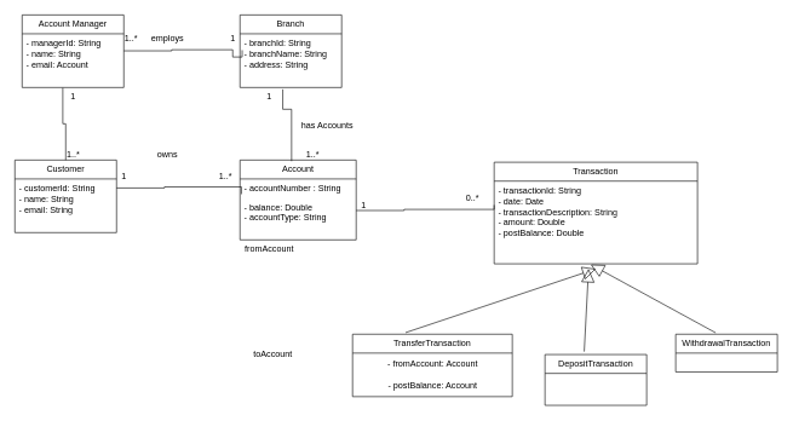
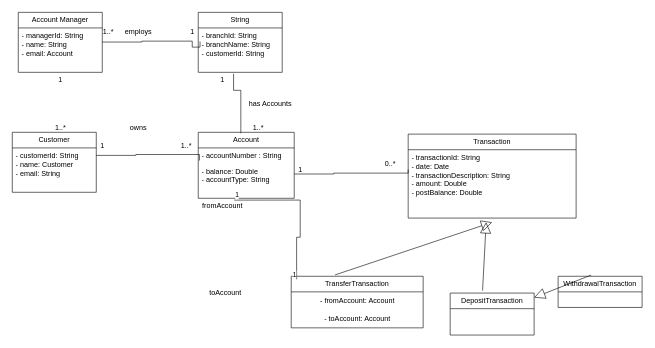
- <mxCell id="15" value="Branch" style="swimlane;fontStyle=0;childLayout=stackLayout;horizontal=1;startSize=26;fillColor=none;horizontalStack=0;resizeParent=1;resizeParentMax=0;resizeLast=0;collapsible=1;marginBottom=0;whiteSpace=wrap;html=1;" vertex="1" parent="1"><mxGeometry x="330" y="20" width="140" height="100" as="geometry" /></mxCell>
+ <mxCell id="15" value="String" style="swimlane;fontStyle=0;childLayout=stackLayout;horizontal=1;startSize=26;fillColor=none;horizontalStack=0;resizeParent=1;resizeParentMax=0;resizeLast=0;collapsible=1;marginBottom=0;whiteSpace=wrap;html=1;" vertex="1" parent="1"><mxGeometry x="330" y="20" width="140" height="100" as="geometry" /></mxCell>
- <mxCell id="16" value="- branchId: String&lt;div&gt;- branchName: String&lt;/div&gt;&lt;div&gt;- address: String&lt;/div&gt;" style="text;strokeColor=none;fillColor=none;align=left;verticalAlign=top;spacingLeft=4;spacingRight=4;overflow=hidden;rotatable=0;points=[[0,0.5],[1,0.5]];portConstraint=eastwest;whiteSpace=wrap;html=1;" vertex="1" parent="15"><mxGeometry y="26" width="140" height="74" as="geometry" /></mxCell>
+ <mxCell id="16" value="- branchId: String&lt;div&gt;- branchName: String&lt;/div&gt;&lt;div&gt;- customerId: String&lt;/div&gt;" style="text;strokeColor=none;fillColor=none;align=left;verticalAlign=top;spacingLeft=4;spacingRight=4;overflow=hidden;rotatable=0;points=[[0,0.5],[1,0.5]];portConstraint=eastwest;whiteSpace=wrap;html=1;" vertex="1" parent="15"><mxGeometry y="26" width="140" height="74" as="geometry" /></mxCell>
- <mxCell id="26" value="" style="endArrow=none;html=1;edgeStyle=orthogonalEdgeStyle;rounded=0;entryX=0.5;entryY=0;entryDx=0;entryDy=0;exitX=0.4;exitY=1.007;exitDx=0;exitDy=0;exitPerimeter=0;" edge="1" parent="1" source="22" target="2"><mxGeometry relative="1" as="geometry"><mxPoint x="75" y="132.5" as="sourcePoint" /><mxPoint x="170" y="132.5" as="targetPoint" /></mxGeometry></mxCell>
- <mxCell id="3" value="&lt;div&gt;- customerId: String&lt;/div&gt;- name: String&lt;div&gt;- email: String&amp;nbsp;&lt;/div&gt;" style="text;strokeColor=none;fillColor=none;align=left;verticalAlign=top;spacingLeft=4;spacingRight=4;overflow=hidden;rotatable=0;points=[[0,0.5],[1,0.5]];portConstraint=eastwest;whiteSpace=wrap;html=1;" vertex="1" parent="2"><mxGeometry y="26" width="140" height="74" as="geometry" /></mxCell>
+ <mxCell id="3" value="&lt;div&gt;- customerId: String&lt;/div&gt;- name: Customer&lt;div&gt;- email: String&amp;nbsp;&lt;/div&gt;" style="text;strokeColor=none;fillColor=none;align=left;verticalAlign=top;spacingLeft=4;spacingRight=4;overflow=hidden;rotatable=0;points=[[0,0.5],[1,0.5]];portConstraint=eastwest;whiteSpace=wrap;html=1;" vertex="1" parent="2"><mxGeometry y="26" width="140" height="74" as="geometry" /></mxCell>
+ <mxCell id="38" value="" style="endArrow=none;html=1;edgeStyle=orthogonalEdgeStyle;rounded=0;entryX=0.041;entryY=0.058;entryDx=0;entryDy=0;entryPerimeter=0;exitX=0.375;exitY=1.052;exitDx=0;exitDy=0;exitPerimeter=0;" edge="1" parent="1" source="6" target="32"><mxGeometry relative="1" as="geometry"><mxPoint x="314.5" y="420" as="sourcePoint" /><mxPoint x="449.5" y="507" as="targetPoint" /></mxGeometry></mxCell>
+ <mxCell id="39" value="1" style="edgeLabel;resizable=0;html=1;align=left;verticalAlign=bottom;" connectable="0" vertex="1" parent="38"><mxGeometry x="-1" relative="1" as="geometry" /></mxCell>
+ <mxCell id="40" value="1" style="edgeLabel;resizable=0;html=1;align=right;verticalAlign=bottom;" connectable="0" vertex="1" parent="38"><mxGeometry x="1" relative="1" as="geometry" /></mxCell>
- <mxCell id="35" value="" style="endArrow=block;endSize=16;endFill=0;html=1;rounded=0;entryX=0.475;entryY=1.009;entryDx=0;entryDy=0;entryPerimeter=0;exitX=0.393;exitY=-0.038;exitDx=0;exitDy=0;exitPerimeter=0;" edge="1" parent="1" source="31" target="11"><mxGeometry width="160" relative="1" as="geometry"><mxPoint x="813" y="460" as="sourcePoint" /><mxPoint x="815" y="390" as="targetPoint" /></mxGeometry></mxCell>
+ <mxCell id="35" value="" style="endArrow=block;endSize=16;endFill=0;html=1;rounded=0;exitX=0.393;exitY=-0.038;exitDx=0;exitDy=0;exitPerimeter=0;" edge="1" parent="1" source="31" target="30"><mxGeometry width="160" relative="1" as="geometry"><mxPoint x="813" y="460" as="sourcePoint" /><mxPoint x="815" y="390" as="targetPoint" /></mxGeometry></mxCell>
- <mxCell id="34" value="- postBalance: Account" style="text;html=1;align=center;verticalAlign=middle;resizable=0;points=[];autosize=1;strokeColor=none;fillColor=none;" vertex="1" parent="32"><mxGeometry y="56" width="220" height="30" as="geometry" /></mxCell>
+ <mxCell id="34" value="- toAccount: Account" style="text;html=1;align=center;verticalAlign=middle;resizable=0;points=[];autosize=1;strokeColor=none;fillColor=none;" vertex="1" parent="32"><mxGeometry y="56" width="220" height="30" as="geometry" /></mxCell>
